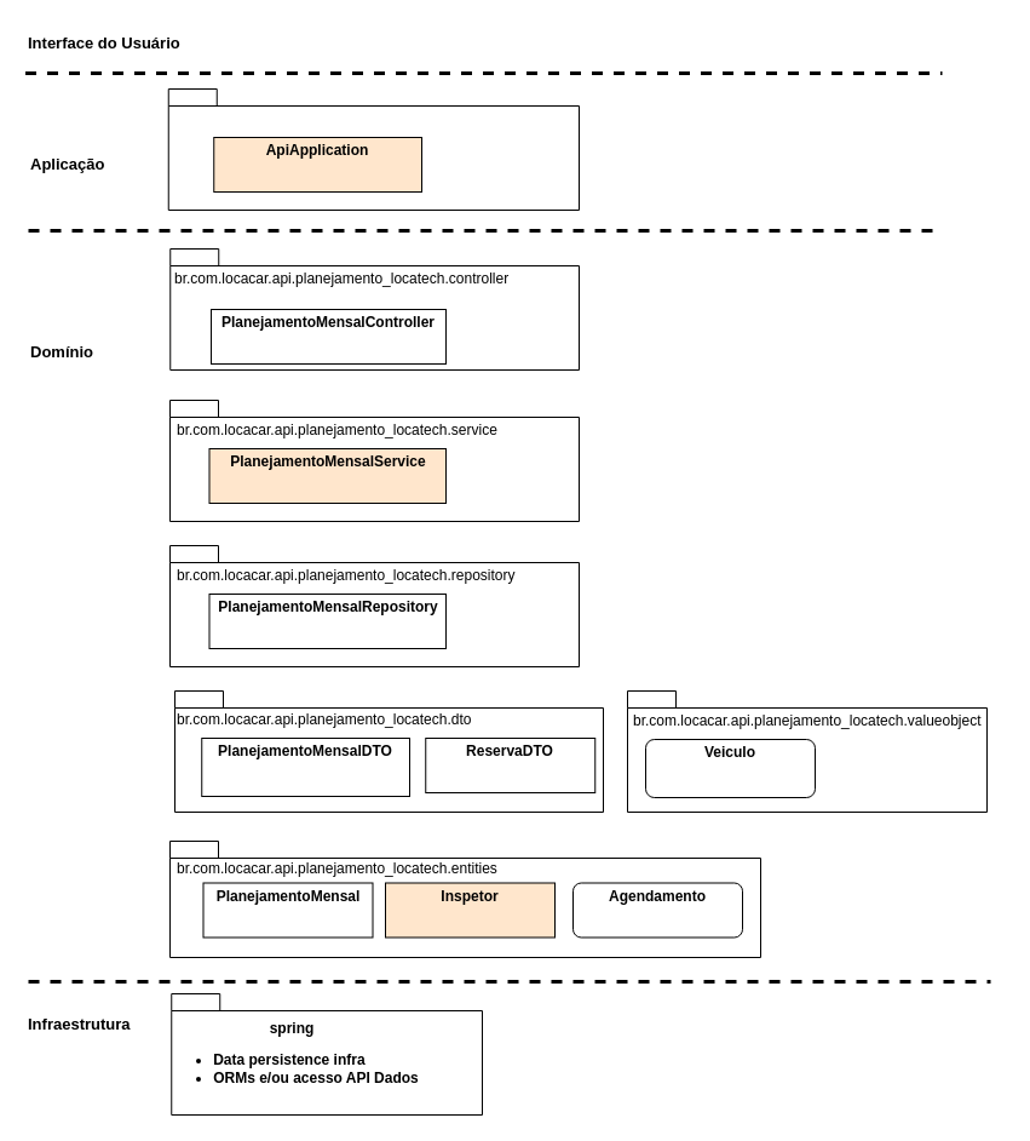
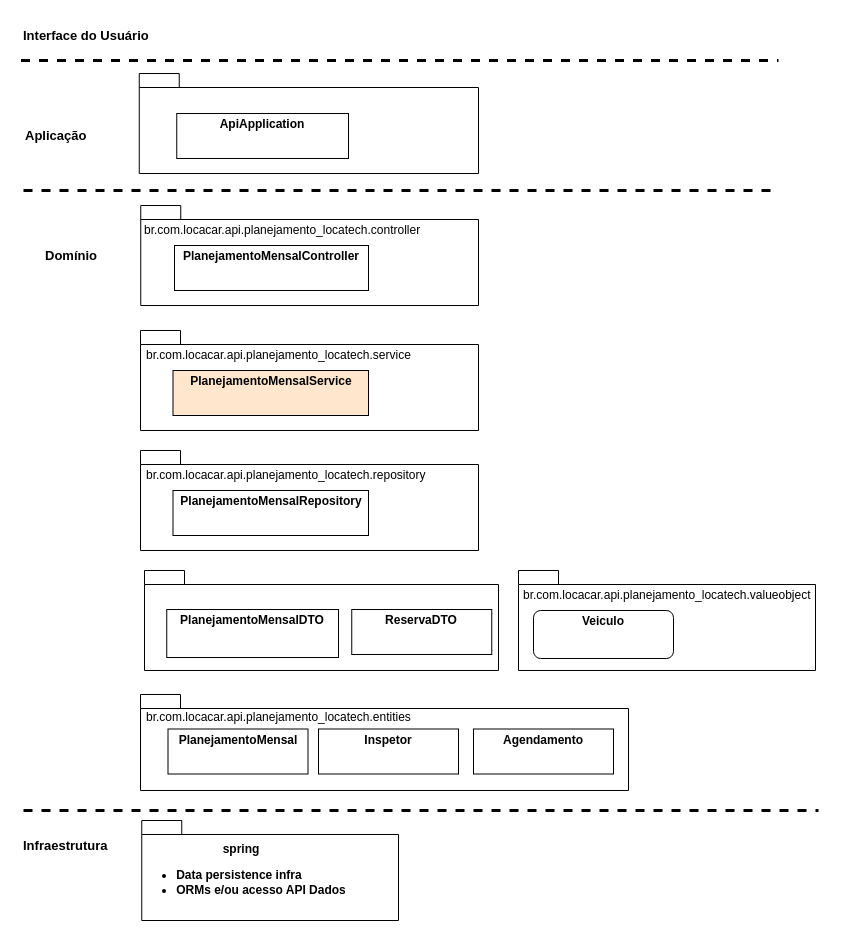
- <mxCell id="6" value="&lt;p style=&quot;margin: 4px 0px 0px;&quot;&gt;&lt;b style=&quot;background-color: initial;&quot;&gt;ApiApplication&lt;/b&gt;&lt;br&gt;&lt;/p&gt;" style="verticalAlign=top;align=center;overflow=fill;fontSize=12;fontFamily=Helvetica;html=1;whiteSpace=wrap;movable=1;resizable=1;rotatable=1;deletable=1;editable=1;locked=0;connectable=1;fillColor=#ffe6cc;" parent="1" vertex="1"><mxGeometry x="176.25" y="113" width="171.75" height="45" as="geometry" /></mxCell>
+ <mxCell id="6" value="&lt;p style=&quot;margin: 4px 0px 0px;&quot;&gt;&lt;b style=&quot;background-color: initial;&quot;&gt;ApiApplication&lt;/b&gt;&lt;br&gt;&lt;/p&gt;" style="verticalAlign=top;align=center;overflow=fill;fontSize=12;fontFamily=Helvetica;html=1;whiteSpace=wrap;movable=1;resizable=1;rotatable=1;deletable=1;editable=1;locked=0;connectable=1;" parent="1" vertex="1"><mxGeometry x="176.25" y="113" width="171.75" height="45" as="geometry" /></mxCell>
- <mxCell id="3" value="&lt;p style=&quot;margin: 4px 0px 0px;&quot;&gt;&lt;b style=&quot;background-color: initial;&quot;&gt;PlanejamentoMensalController&lt;/b&gt;&lt;br&gt;&lt;/p&gt;" style="verticalAlign=top;align=center;overflow=fill;fontSize=12;fontFamily=Helvetica;html=1;whiteSpace=wrap;movable=1;resizable=1;rotatable=1;deletable=1;editable=1;locked=0;connectable=1;" parent="1" vertex="1"><mxGeometry x="174" y="255" width="194" height="45" as="geometry" /></mxCell>
+ <mxCell id="3" value="&lt;p style=&quot;margin: 4px 0px 0px;&quot;&gt;&lt;b style=&quot;background-color: initial;&quot;&gt;PlanejamentoMensalController&lt;/b&gt;&lt;br&gt;&lt;/p&gt;" style="verticalAlign=top;align=center;overflow=fill;fontSize=12;fontFamily=Helvetica;html=1;whiteSpace=wrap;movable=1;resizable=1;rotatable=1;deletable=1;editable=1;locked=0;connectable=1;" parent="1" vertex="1"><mxGeometry x="174" y="245" width="194" height="45" as="geometry" /></mxCell>
- <mxCell id="25" value="&lt;b&gt;&lt;font style=&quot;font-size: 13px;&quot;&gt;Domínio&lt;/font&gt;&lt;/b&gt;" style="text;html=1;strokeColor=none;fillColor=none;align=left;verticalAlign=middle;whiteSpace=wrap;rounded=0;" parent="1" vertex="1"><mxGeometry x="23" y="275" width="90" height="30" as="geometry" /></mxCell>
+ <mxCell id="25" value="&lt;b&gt;&lt;font style=&quot;font-size: 13px;&quot;&gt;Domínio&lt;/font&gt;&lt;/b&gt;" style="text;html=1;strokeColor=none;fillColor=none;align=left;verticalAlign=middle;whiteSpace=wrap;rounded=0;" parent="1" vertex="1"><mxGeometry x="43" y="240" width="90" height="30" as="geometry" /></mxCell>
- <mxCell id="15" value="br.com.locacar.api.planejamento_locatech.dto" style="text;html=1;strokeColor=none;fillColor=none;align=left;verticalAlign=middle;whiteSpace=wrap;rounded=0;" parent="1" vertex="1"><mxGeometry x="144" y="579" width="286" height="30" as="geometry" /></mxCell>
- <mxCell id="31" value="&lt;p style=&quot;margin: 4px 0px 0px;&quot;&gt;&lt;b style=&quot;background-color: initial;&quot;&gt;Inspetor&lt;/b&gt;&lt;br&gt;&lt;/p&gt;" style="verticalAlign=top;align=center;overflow=fill;fontSize=12;fontFamily=Helvetica;html=1;whiteSpace=wrap;movable=1;resizable=1;rotatable=1;deletable=1;editable=1;locked=0;connectable=1;fillColor=#ffe6cc;" parent="1" vertex="1"><mxGeometry x="318" y="728.5" width="140" height="45" as="geometry" /></mxCell>
+ <mxCell id="31" value="&lt;p style=&quot;margin: 4px 0px 0px;&quot;&gt;&lt;b style=&quot;background-color: initial;&quot;&gt;Inspetor&lt;/b&gt;&lt;br&gt;&lt;/p&gt;" style="verticalAlign=top;align=center;overflow=fill;fontSize=12;fontFamily=Helvetica;html=1;whiteSpace=wrap;movable=1;resizable=1;rotatable=1;deletable=1;editable=1;locked=0;connectable=1;" parent="1" vertex="1"><mxGeometry x="318" y="728.5" width="140" height="45" as="geometry" /></mxCell>
- <mxCell id="32" value="&lt;p style=&quot;margin: 4px 0px 0px;&quot;&gt;&lt;b style=&quot;background-color: initial;&quot;&gt;Agendamento&lt;/b&gt;&lt;br&gt;&lt;/p&gt;" style="verticalAlign=top;align=center;overflow=fill;fontSize=12;fontFamily=Helvetica;html=1;whiteSpace=wrap;movable=1;resizable=1;rotatable=1;deletable=1;editable=1;locked=0;connectable=1;rounded=1;" parent="1" vertex="1"><mxGeometry x="473" y="728.5" width="140" height="45" as="geometry" /></mxCell>
+ <mxCell id="32" value="&lt;p style=&quot;margin: 4px 0px 0px;&quot;&gt;&lt;b style=&quot;background-color: initial;&quot;&gt;Agendamento&lt;/b&gt;&lt;br&gt;&lt;/p&gt;" style="verticalAlign=top;align=center;overflow=fill;fontSize=12;fontFamily=Helvetica;html=1;whiteSpace=wrap;movable=1;resizable=1;rotatable=1;deletable=1;editable=1;locked=0;connectable=1;" parent="1" vertex="1"><mxGeometry x="473" y="728.5" width="140" height="45" as="geometry" /></mxCell>
